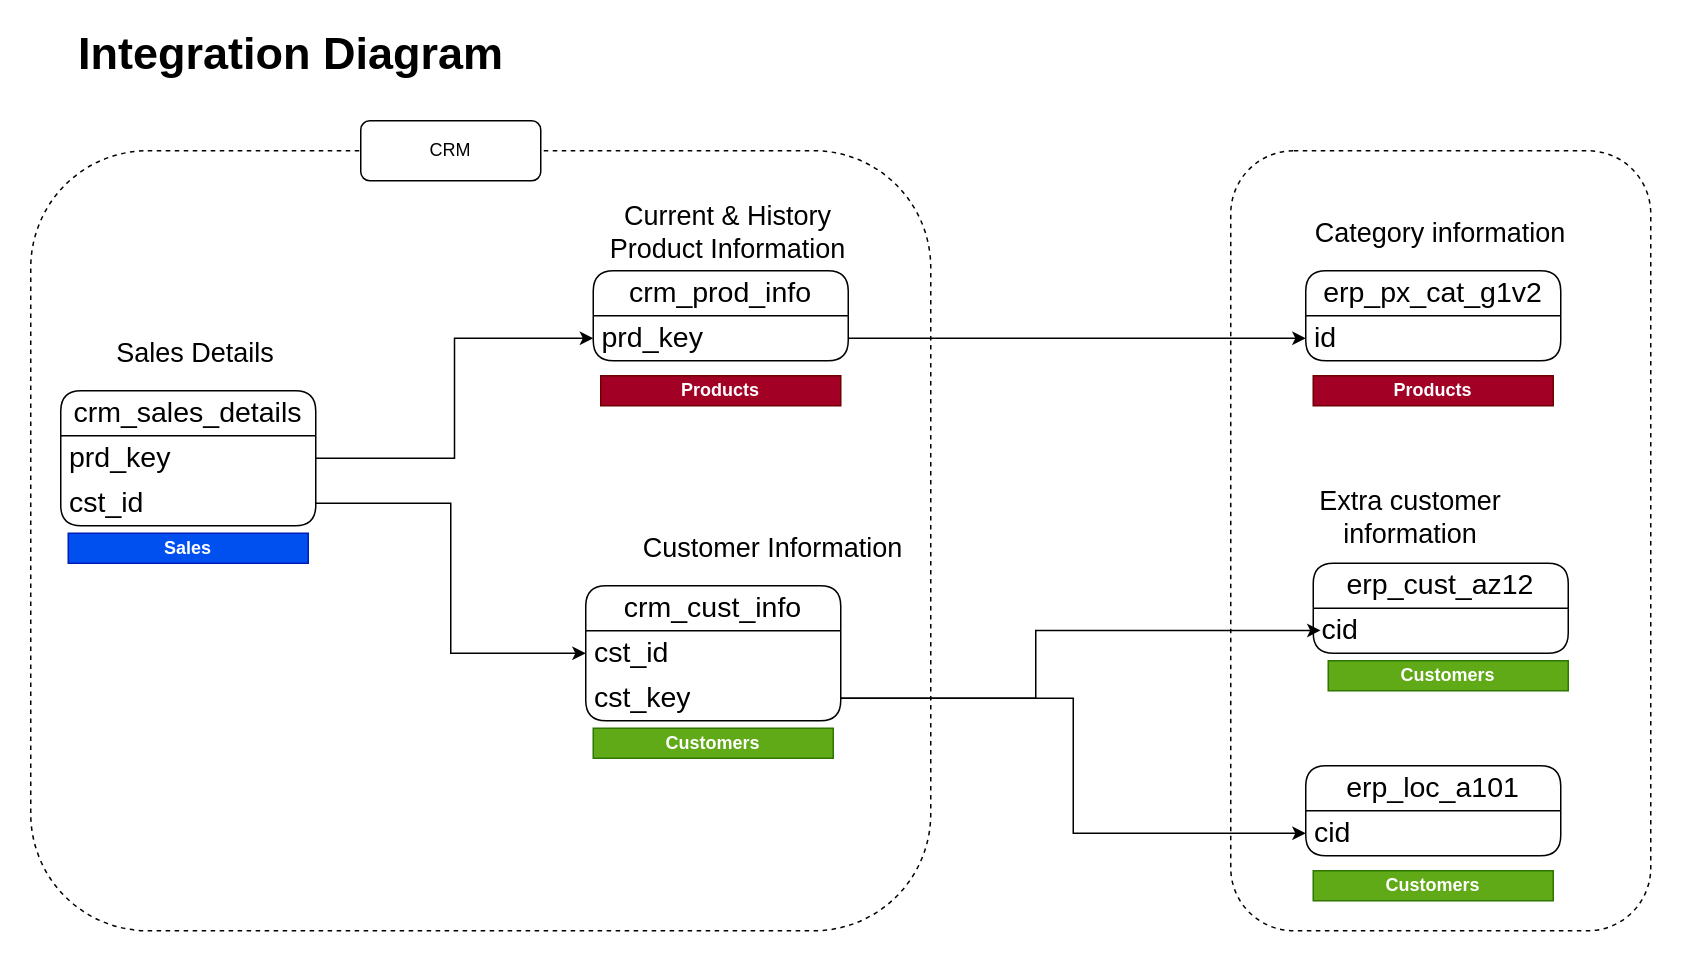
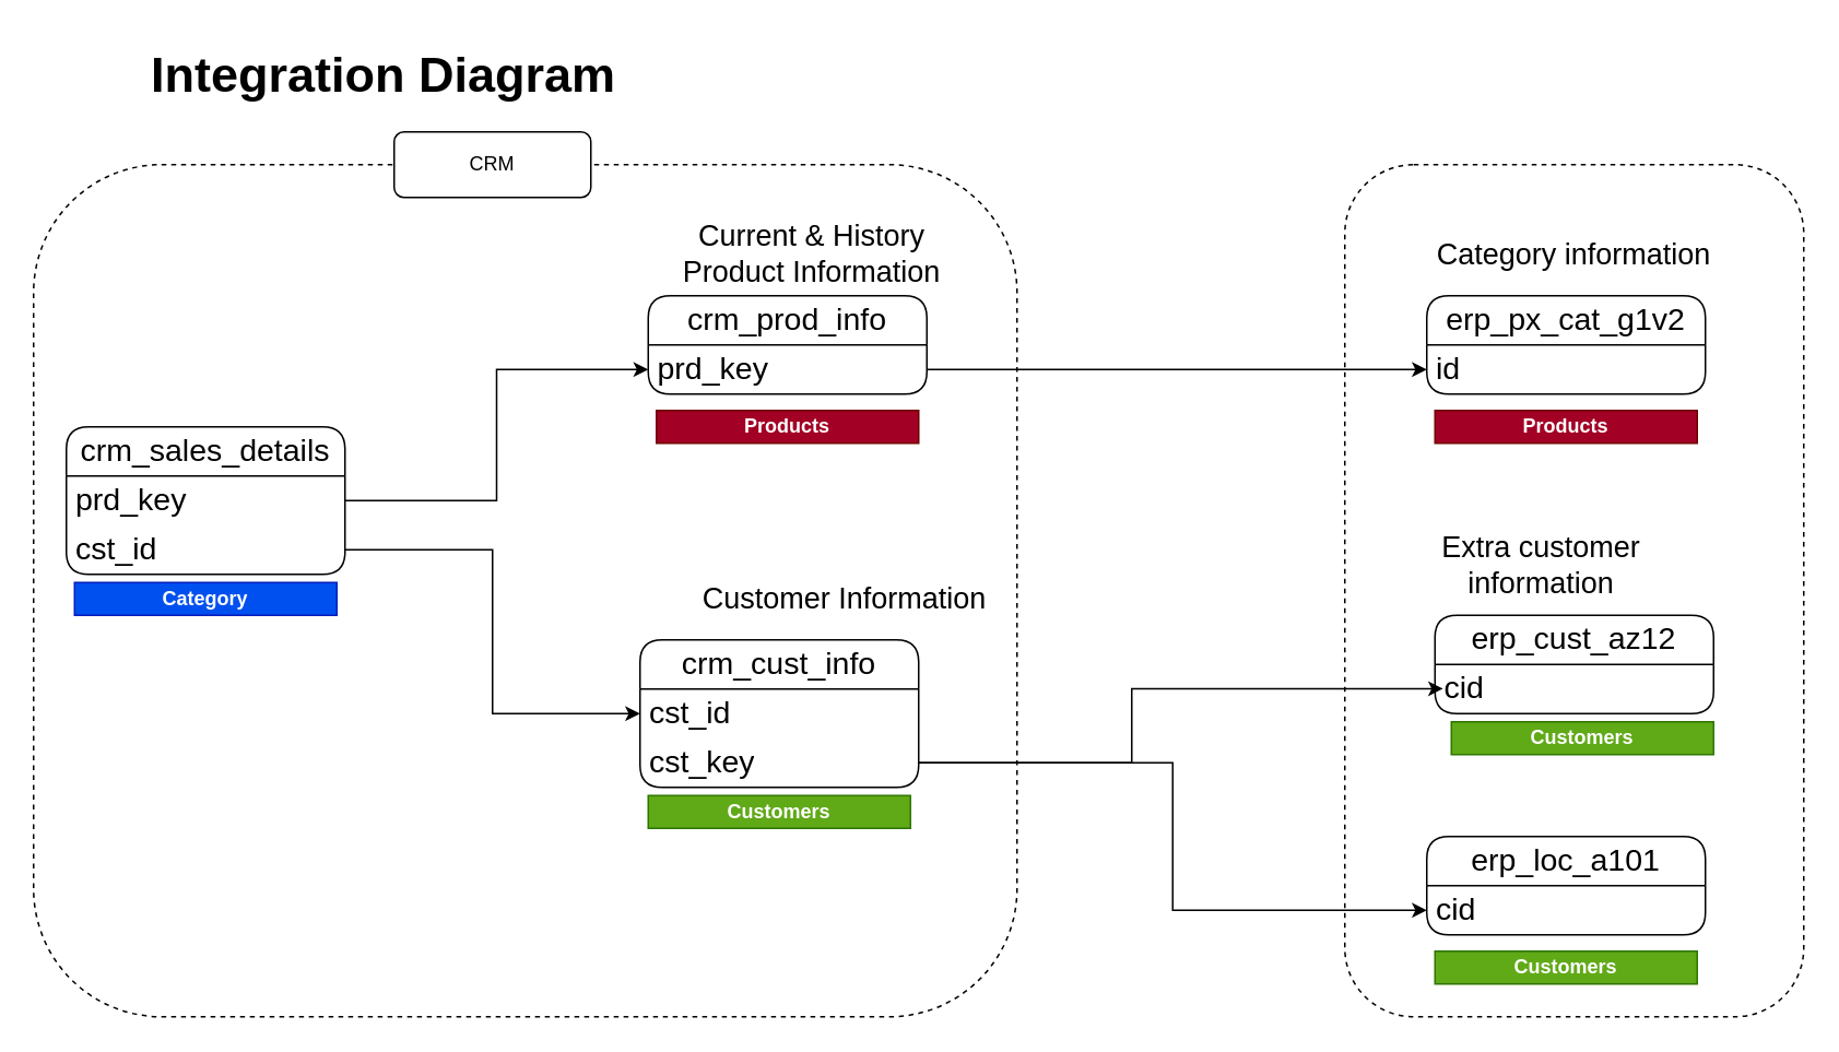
- <mxCell id="25" value="&lt;font style=&quot;font-size: 30px;&quot;&gt;&lt;b&gt;Integration Diagram&lt;/b&gt;&lt;/font&gt;" style="text;html=1;align=left;verticalAlign=middle;whiteSpace=wrap;rounded=0;" vertex="1" parent="1"><mxGeometry x="50" y="20" width="320" height="30" as="geometry" /></mxCell>
+ <mxCell id="25" value="&lt;font style=&quot;font-size: 30px;&quot;&gt;&lt;b&gt;Integration Diagram&lt;/b&gt;&lt;/font&gt;" style="text;html=1;align=left;verticalAlign=middle;whiteSpace=wrap;rounded=0;" vertex="1" parent="1"><mxGeometry x="90" y="30" width="320" height="30" as="geometry" /></mxCell>
- <mxCell id="8" value="&lt;font style=&quot;font-size: 18px;&quot;&gt;Current &amp;amp; History Product Information&lt;/font&gt;" style="text;html=1;align=center;verticalAlign=middle;whiteSpace=wrap;rounded=0;" vertex="1" parent="1"><mxGeometry x="395" y="140" width="180" height="30" as="geometry" /></mxCell>
+ <mxCell id="8" value="&lt;font style=&quot;font-size: 18px;&quot;&gt;Current &amp;amp; History Product Information&lt;/font&gt;" style="text;html=1;align=center;verticalAlign=middle;whiteSpace=wrap;rounded=0;" vertex="1" parent="1"><mxGeometry x="405" y="140" width="180" height="30" as="geometry" /></mxCell>
- <mxCell id="12" value="&lt;font style=&quot;font-size: 18px;&quot;&gt;Sales Details&lt;/font&gt;" style="text;html=1;align=center;verticalAlign=middle;whiteSpace=wrap;rounded=0;" vertex="1" parent="1"><mxGeometry x="40" y="220" width="180" height="30" as="geometry" /></mxCell>
- <mxCell id="35" value="&lt;b&gt;Sales&lt;/b&gt;" style="text;html=1;strokeColor=#001DBC;fillColor=#0050ef;align=center;verticalAlign=middle;whiteSpace=wrap;overflow=hidden;fontColor=#ffffff;" vertex="1" parent="1"><mxGeometry x="45" y="355" width="160" height="20" as="geometry" /></mxCell>
+ <mxCell id="35" value="&lt;b&gt;Category&lt;/b&gt;" style="text;html=1;strokeColor=#001DBC;fillColor=#0050ef;align=center;verticalAlign=middle;whiteSpace=wrap;overflow=hidden;fontColor=#ffffff;" vertex="1" parent="1"><mxGeometry x="45" y="355" width="160" height="20" as="geometry" /></mxCell>
